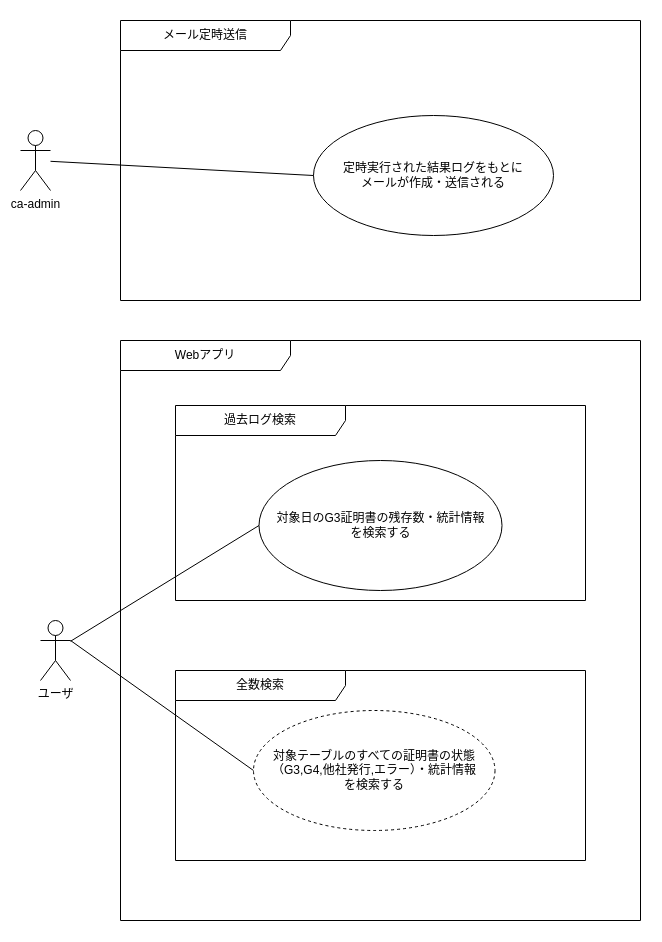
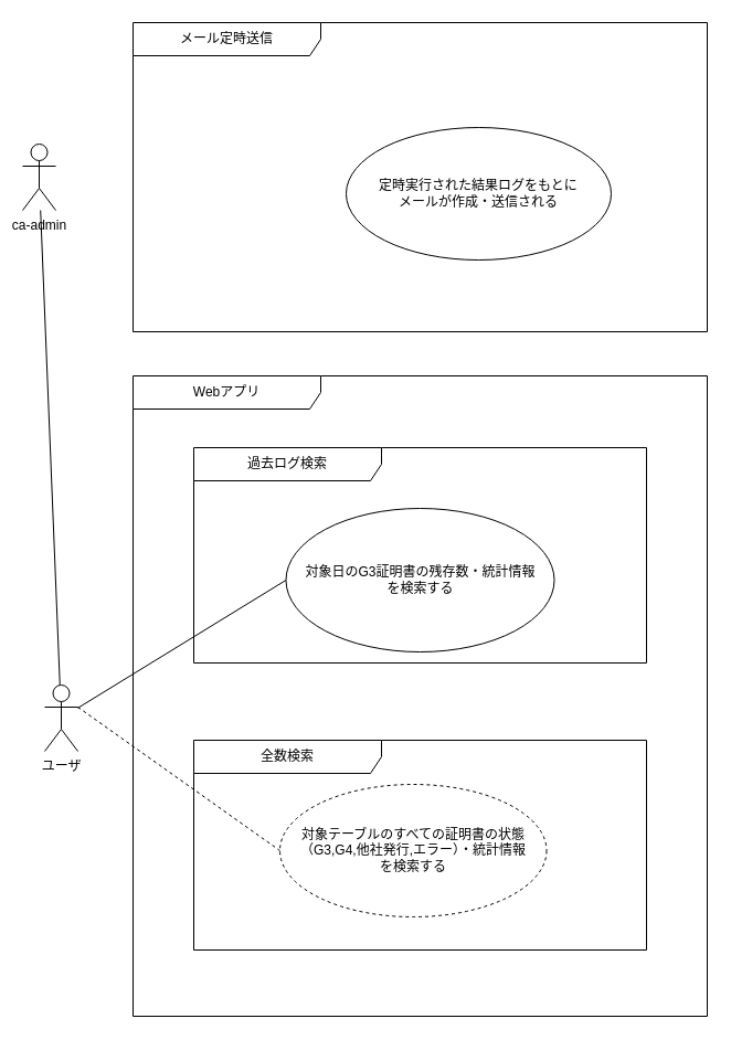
- <mxCell id="8" value="" style="endArrow=none;html=1;entryX=0;entryY=0.5;entryDx=0;entryDy=0;" edge="1" parent="1" source="3" target="7"><mxGeometry width="50" height="50" relative="1" as="geometry"><mxPoint x="320" y="260" as="sourcePoint" /><mxPoint x="370" y="210" as="targetPoint" /></mxGeometry></mxCell>
+ <mxCell id="8" value="" style="endArrow=none;html=1;" edge="1" parent="1" source="3" target="9"><mxGeometry width="50" height="50" relative="1" as="geometry"><mxPoint x="320" y="260" as="sourcePoint" /><mxPoint x="370" y="210" as="targetPoint" /></mxGeometry></mxCell>
- <mxCell id="13" value="" style="endArrow=none;html=1;exitX=1;exitY=0.333;exitDx=0;exitDy=0;exitPerimeter=0;entryX=0;entryY=0.5;entryDx=0;entryDy=0;" edge="1" parent="1" source="9" target="12"><mxGeometry width="50" height="50" relative="1" as="geometry"><mxPoint x="320" y="740" as="sourcePoint" /><mxPoint x="370" y="690" as="targetPoint" /></mxGeometry></mxCell>
+ <mxCell id="13" value="" style="endArrow=none;html=1;exitX=1;exitY=0.333;exitDx=0;exitDy=0;exitPerimeter=0;entryX=0;entryY=0.5;entryDx=0;entryDy=0;dashed=1;" edge="1" parent="1" source="9" target="12"><mxGeometry width="50" height="50" relative="1" as="geometry"><mxPoint x="320" y="740" as="sourcePoint" /><mxPoint x="370" y="690" as="targetPoint" /></mxGeometry></mxCell>
